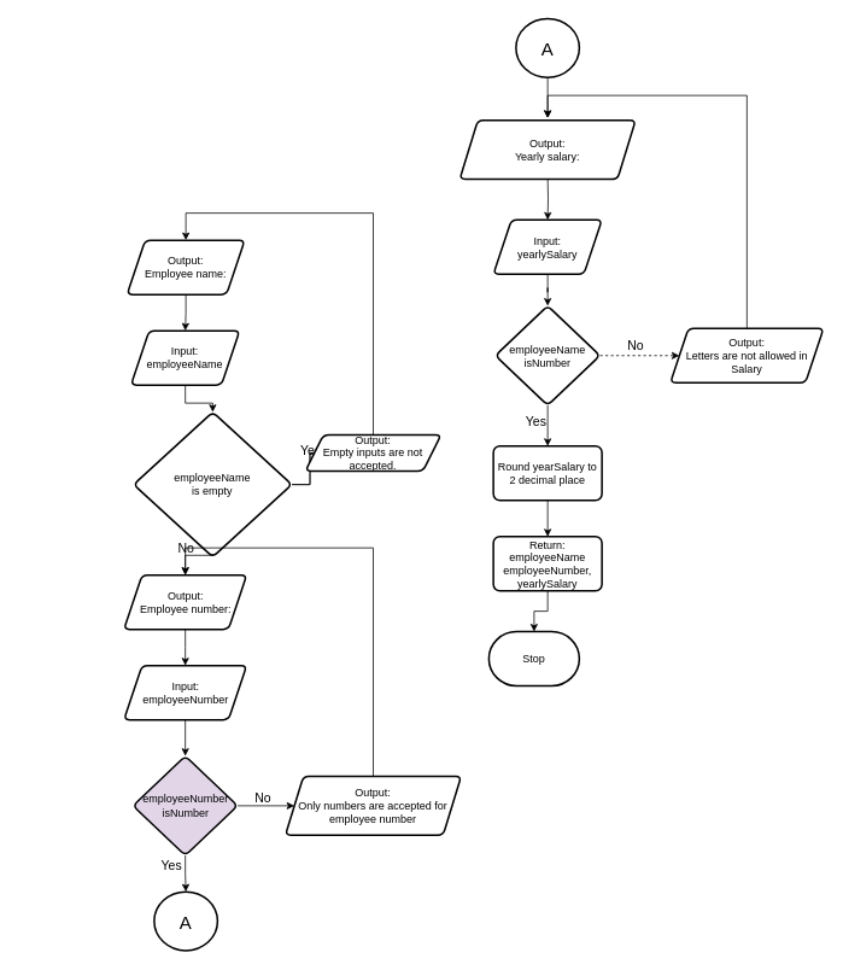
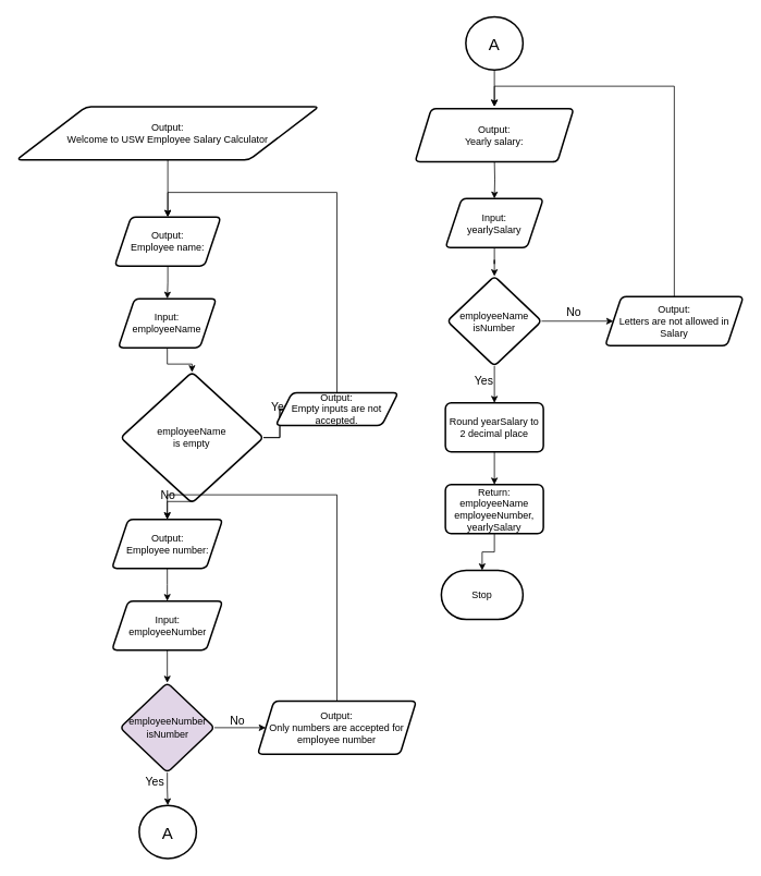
+ <mxCell id="3" value="Output:&lt;br&gt;Welcome to USW Employee Salary Calculator" style="shape=parallelogram;html=1;strokeWidth=2;perimeter=parallelogramPerimeter;whiteSpace=wrap;rounded=1;arcSize=12;size=0.23;" parent="1" vertex="1"><mxGeometry x="20.01" y="130" width="370" height="65" as="geometry" /></mxCell>
+ <mxCell id="2" value="" style="edgeStyle=orthogonalEdgeStyle;rounded=0;orthogonalLoop=1;jettySize=auto;html=1;" parent="1" source="3" target="5" edge="1"><mxGeometry relative="1" as="geometry" /></mxCell>
- <mxCell id="37" value="" style="edgeStyle=orthogonalEdgeStyle;rounded=0;orthogonalLoop=1;jettySize=auto;html=1;dashed=1;" parent="1" source="39" target="41" edge="1"><mxGeometry relative="1" as="geometry" /></mxCell>
+ <mxCell id="37" value="" style="edgeStyle=orthogonalEdgeStyle;rounded=0;orthogonalLoop=1;jettySize=auto;html=1;" parent="1" source="39" target="41" edge="1"><mxGeometry relative="1" as="geometry" /></mxCell>
